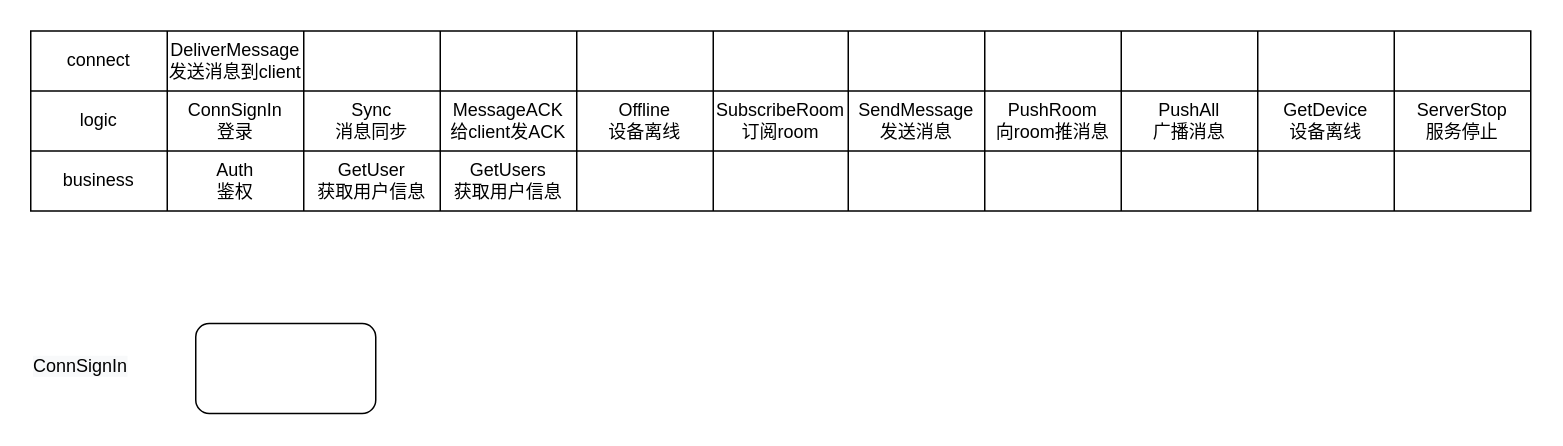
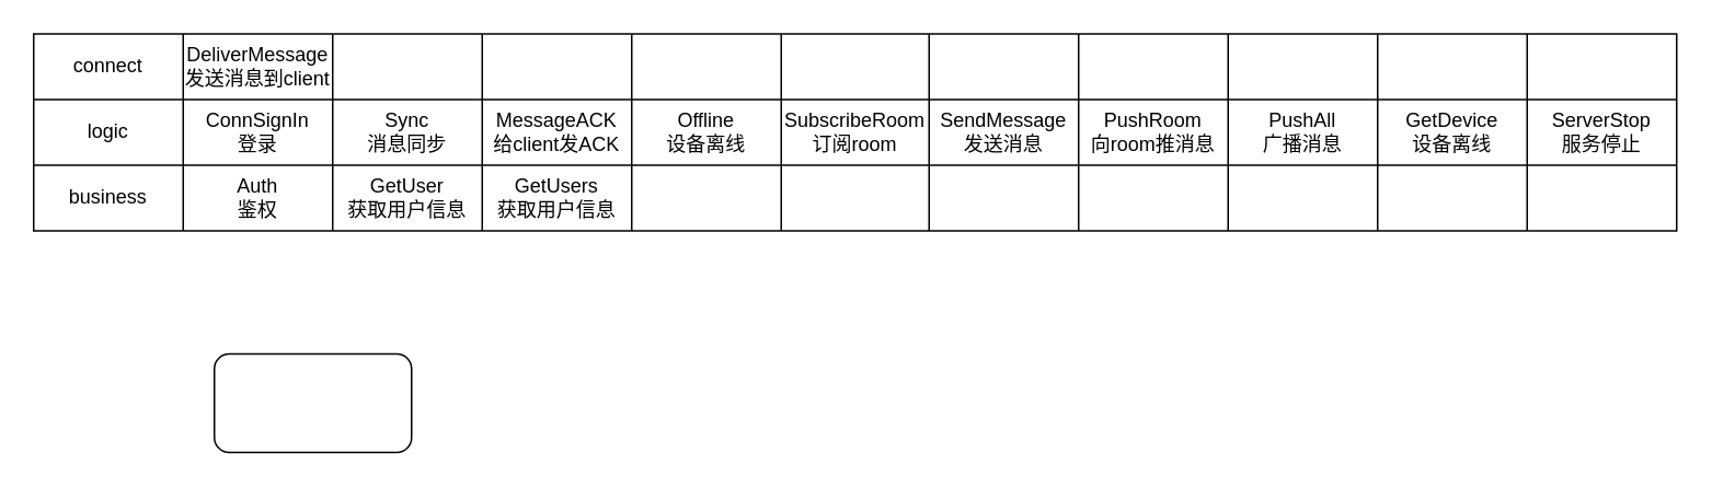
- <mxCell id="39" value="&lt;span style=&quot;color: rgb(0, 0, 0); font-family: helvetica; font-size: 12px; font-style: normal; font-weight: 400; letter-spacing: normal; text-align: center; text-indent: 0px; text-transform: none; word-spacing: 0px; background-color: rgb(248, 249, 250); display: inline; float: none;&quot;&gt;ConnSignIn&lt;/span&gt;" style="text;whiteSpace=wrap;html=1;fontColor=default;" vertex="1" parent="1"><mxGeometry x="20" y="230" width="90" height="30" as="geometry" /></mxCell>
